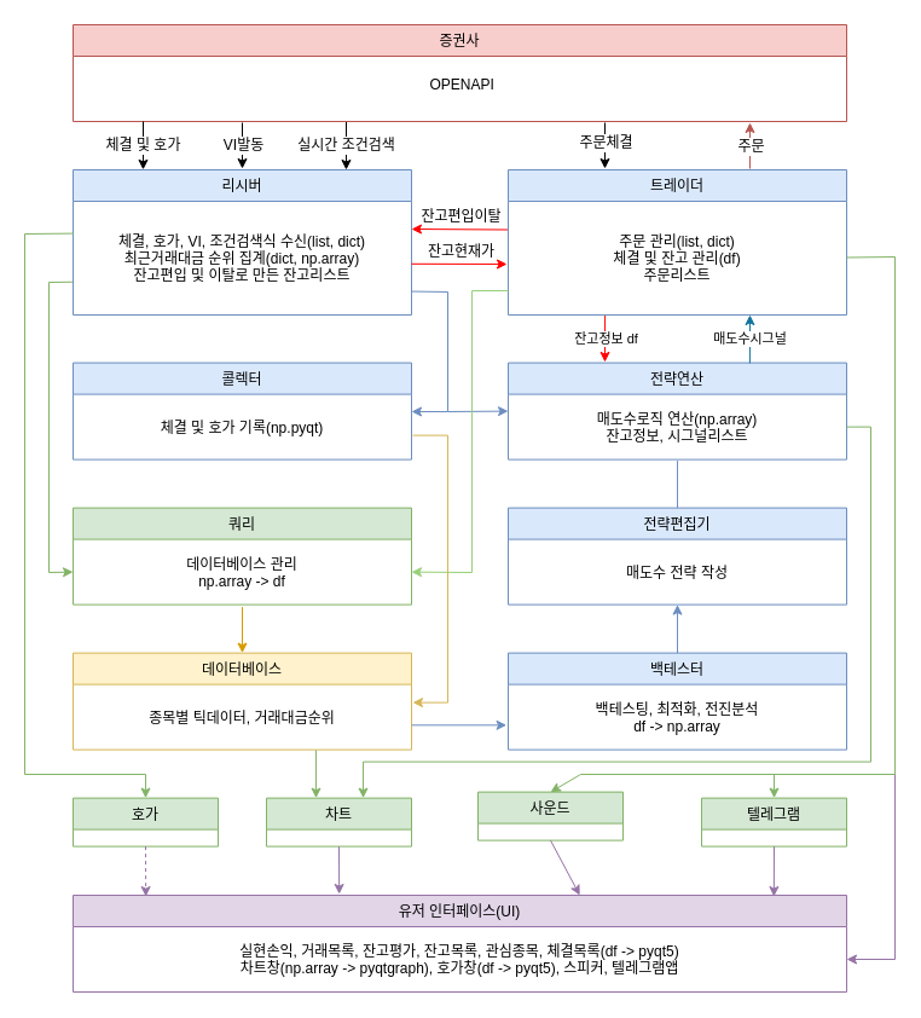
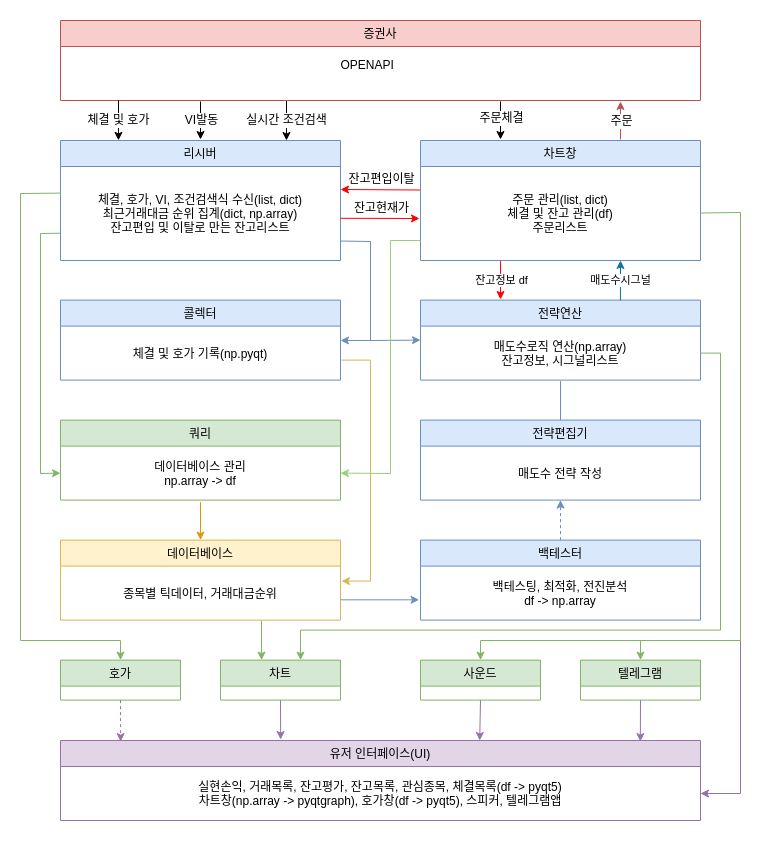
- <mxCell id="26" value="OPENAPI&amp;nbsp; &amp;nbsp; &amp;nbsp;" style="text;html=1;align=center;verticalAlign=middle;resizable=0;points=[];autosize=1;strokeColor=none;fillColor=none;fontSize=12;" parent="1" vertex="1"><mxGeometry x="345" y="60" width="90" height="20" as="geometry" /></mxCell>
+ <mxCell id="26" value="OPENAPI&amp;nbsp; &amp;nbsp; &amp;nbsp;" style="text;html=1;align=center;verticalAlign=middle;resizable=0;points=[];autosize=1;strokeColor=none;fillColor=none;fontSize=12;" parent="1" vertex="1"><mxGeometry x="330" y="55" width="90" height="20" as="geometry" /></mxCell>
- <mxCell id="2" value="트레이더" style="swimlane;fontStyle=0;align=center;verticalAlign=top;childLayout=stackLayout;horizontal=1;startSize=26;horizontalStack=0;resizeParent=1;resizeLast=0;collapsible=1;marginBottom=0;rounded=0;shadow=0;strokeWidth=1;fillColor=#dae8fc;strokeColor=#6c8ebf;" parent="1" vertex="1"><mxGeometry x="420" y="140" width="280" height="120" as="geometry"><mxRectangle x="230" y="140" width="160" height="26" as="alternateBounds" /></mxGeometry></mxCell>
+ <mxCell id="2" value="차트창" style="swimlane;fontStyle=0;align=center;verticalAlign=top;childLayout=stackLayout;horizontal=1;startSize=26;horizontalStack=0;resizeParent=1;resizeLast=0;collapsible=1;marginBottom=0;rounded=0;shadow=0;strokeWidth=1;fillColor=#dae8fc;strokeColor=#6c8ebf;" parent="1" vertex="1"><mxGeometry x="420" y="140" width="280" height="120" as="geometry"><mxRectangle x="230" y="140" width="160" height="26" as="alternateBounds" /></mxGeometry></mxCell>
- <mxCell id="33" value="" style="endArrow=classic;html=1;rounded=0;fontSize=12;exitX=0.5;exitY=0;exitDx=0;exitDy=0;entryX=0.5;entryY=1;entryDx=0;entryDy=0;fillColor=#dae8fc;strokeColor=#6c8ebf;" parent="1" source="23" target="30" edge="1"><mxGeometry width="50" height="50" relative="1" as="geometry"><mxPoint x="370" y="479.62" as="sourcePoint" /><mxPoint x="420" y="429.62" as="targetPoint" /></mxGeometry></mxCell>
+ <mxCell id="33" value="" style="endArrow=classic;html=1;rounded=0;fontSize=12;exitX=0.5;exitY=0;exitDx=0;exitDy=0;entryX=0.5;entryY=1;entryDx=0;entryDy=0;fillColor=#dae8fc;strokeColor=#6c8ebf;dashed=1;" parent="1" source="23" target="30" edge="1"><mxGeometry width="50" height="50" relative="1" as="geometry"><mxPoint x="370" y="479.62" as="sourcePoint" /><mxPoint x="420" y="429.62" as="targetPoint" /></mxGeometry></mxCell>
- <mxCell id="35" value="사운드" style="swimlane;fontStyle=0;align=center;verticalAlign=top;childLayout=stackLayout;horizontal=1;startSize=26;horizontalStack=0;resizeParent=1;resizeLast=0;collapsible=1;marginBottom=0;rounded=0;shadow=0;strokeWidth=1;fillColor=#d5e8d4;strokeColor=#82b366;" parent="1" vertex="1"><mxGeometry x="395" y="654.62" width="120" height="40" as="geometry"><mxRectangle x="40" y="360" width="160" height="26" as="alternateBounds" /></mxGeometry></mxCell>
+ <mxCell id="35" value="사운드" style="swimlane;fontStyle=0;align=center;verticalAlign=top;childLayout=stackLayout;horizontal=1;startSize=26;horizontalStack=0;resizeParent=1;resizeLast=0;collapsible=1;marginBottom=0;rounded=0;shadow=0;strokeWidth=1;fillColor=#d5e8d4;strokeColor=#82b366;" parent="1" vertex="1"><mxGeometry x="420" y="659.62" width="120" height="40" as="geometry"><mxRectangle x="40" y="360" width="160" height="26" as="alternateBounds" /></mxGeometry></mxCell>
